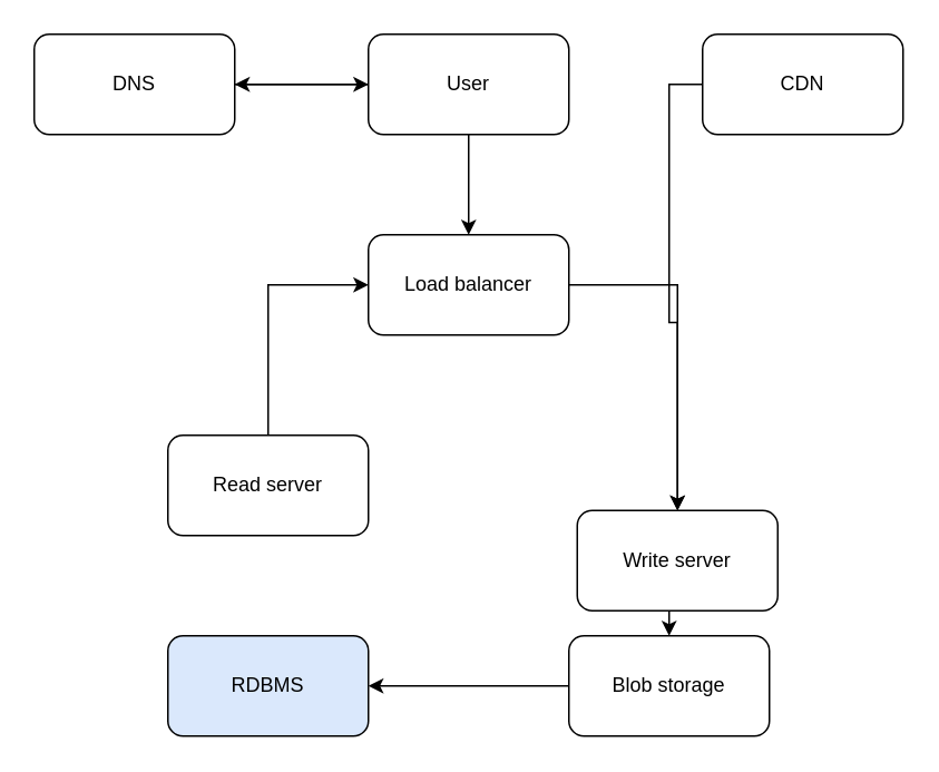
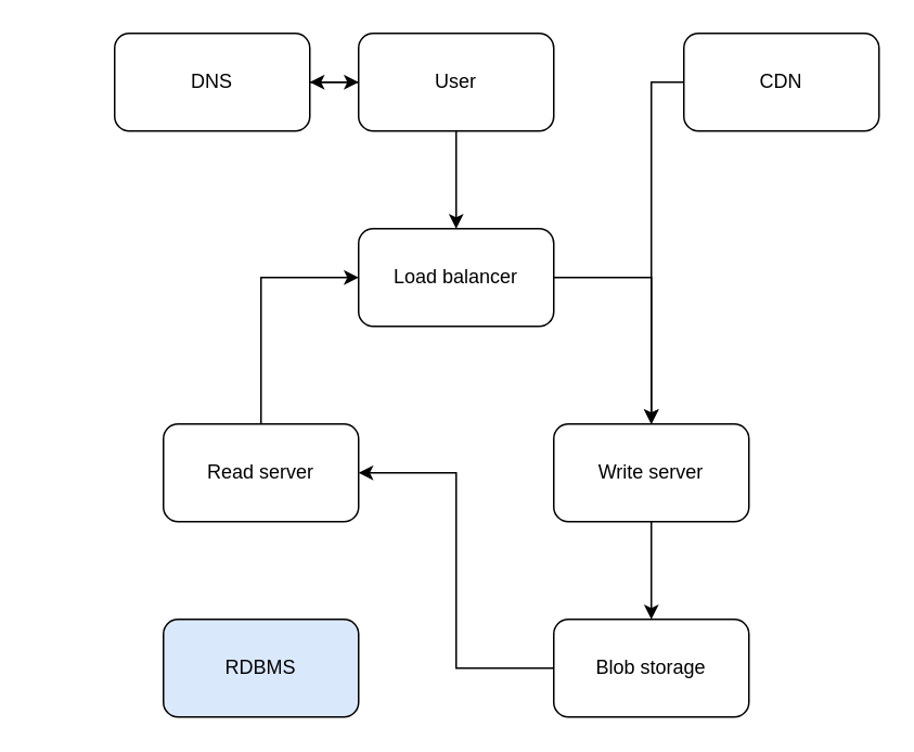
- <mxCell id="8" value="DNS" style="rounded=1;whiteSpace=wrap;html=1;" vertex="1" parent="1"><mxGeometry x="20" y="20" width="120" height="60" as="geometry" /></mxCell>
+ <mxCell id="8" value="DNS" style="rounded=1;whiteSpace=wrap;html=1;" vertex="1" parent="1"><mxGeometry x="70" y="20" width="120" height="60" as="geometry" /></mxCell>
- <mxCell id="14" value="Write server" style="rounded=1;whiteSpace=wrap;html=1;" vertex="1" parent="1"><mxGeometry x="345" y="305" width="120" height="60" as="geometry" /></mxCell>
+ <mxCell id="14" value="Write server" style="rounded=1;whiteSpace=wrap;html=1;" vertex="1" parent="1"><mxGeometry x="340" y="260" width="120" height="60" as="geometry" /></mxCell>
- <mxCell id="16" style="edgeStyle=orthogonalEdgeStyle;rounded=0;orthogonalLoop=1;jettySize=auto;html=1;exitX=0;exitY=0.5;exitDx=0;exitDy=0;" edge="1" parent="1" source="17" target="15"><mxGeometry relative="1" as="geometry" /></mxCell>
+ <mxCell id="16" style="edgeStyle=orthogonalEdgeStyle;rounded=0;orthogonalLoop=1;jettySize=auto;html=1;exitX=0;exitY=0.5;exitDx=0;exitDy=0;entryX=1;entryY=0.5;entryDx=0;entryDy=0;" edge="1" parent="1" source="17" target="12"><mxGeometry relative="1" as="geometry" /></mxCell>
